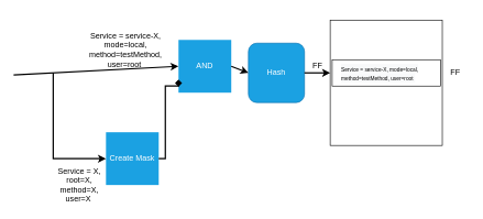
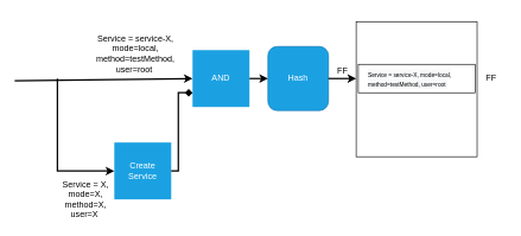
- <mxCell id="4" value="AND" style="whiteSpace=wrap;html=1;aspect=fixed;fillColor=#1ba1e2;fontColor=#ffffff;strokeColor=none;" vertex="1" parent="1"><mxGeometry x="270" y="60" width="80" height="80" as="geometry" /></mxCell>
+ <mxCell id="4" value="AND" style="whiteSpace=wrap;html=1;aspect=fixed;fillColor=#1ba1e2;fontColor=#ffffff;strokeColor=none;" vertex="1" parent="1"><mxGeometry x="270" y="70" width="80" height="80" as="geometry" /></mxCell>
- <mxCell id="5" value="Create Mask" style="whiteSpace=wrap;html=1;aspect=fixed;fillColor=#1ba1e2;fontColor=#ffffff;strokeColor=none;" vertex="1" parent="1"><mxGeometry x="160" y="200" width="80" height="80" as="geometry" /></mxCell>
+ <mxCell id="5" value="Create Service" style="whiteSpace=wrap;html=1;aspect=fixed;fillColor=#1ba1e2;fontColor=#ffffff;strokeColor=none;" vertex="1" parent="1"><mxGeometry x="160" y="200" width="80" height="80" as="geometry" /></mxCell>
- <mxCell id="7" value="&lt;span style=&quot;font-family: &amp;#34;arial&amp;#34; ; text-indent: -24px&quot;&gt;&lt;font style=&quot;font-size: 12px&quot;&gt;Service = X, root=X, method=X, user=X&amp;nbsp;&lt;/font&gt;&lt;/span&gt;" style="text;html=1;strokeColor=none;fillColor=none;align=center;verticalAlign=middle;whiteSpace=wrap;rounded=0;" vertex="1" parent="1"><mxGeometry x="70" y="250" width="100" height="60" as="geometry" /></mxCell>
+ <mxCell id="7" value="&lt;span style=&quot;font-family: &amp;#34;arial&amp;#34; ; text-indent: -24px&quot;&gt;&lt;font style=&quot;font-size: 12px&quot;&gt;Service = X, mode=X, method=X, user=X&amp;nbsp;&lt;/font&gt;&lt;/span&gt;" style="text;html=1;strokeColor=none;fillColor=none;align=center;verticalAlign=middle;whiteSpace=wrap;rounded=0;" vertex="1" parent="1"><mxGeometry x="70" y="250" width="100" height="60" as="geometry" /></mxCell>
